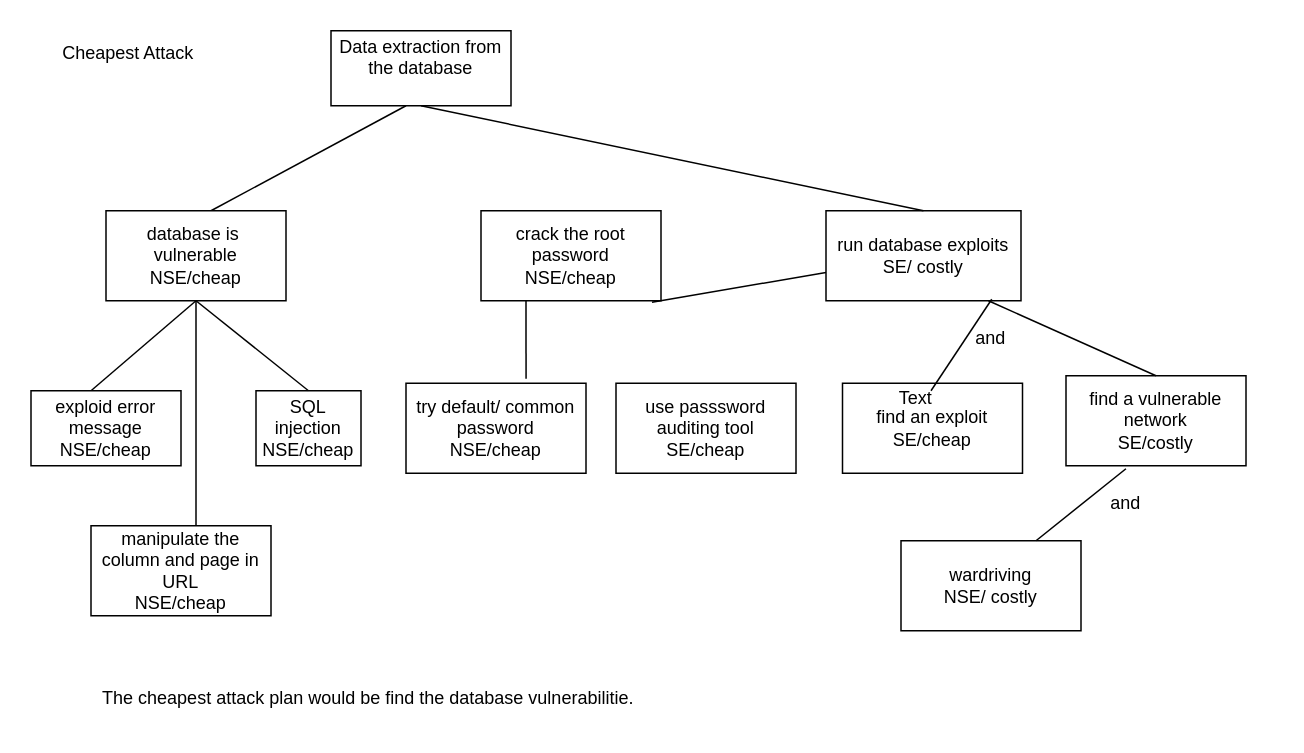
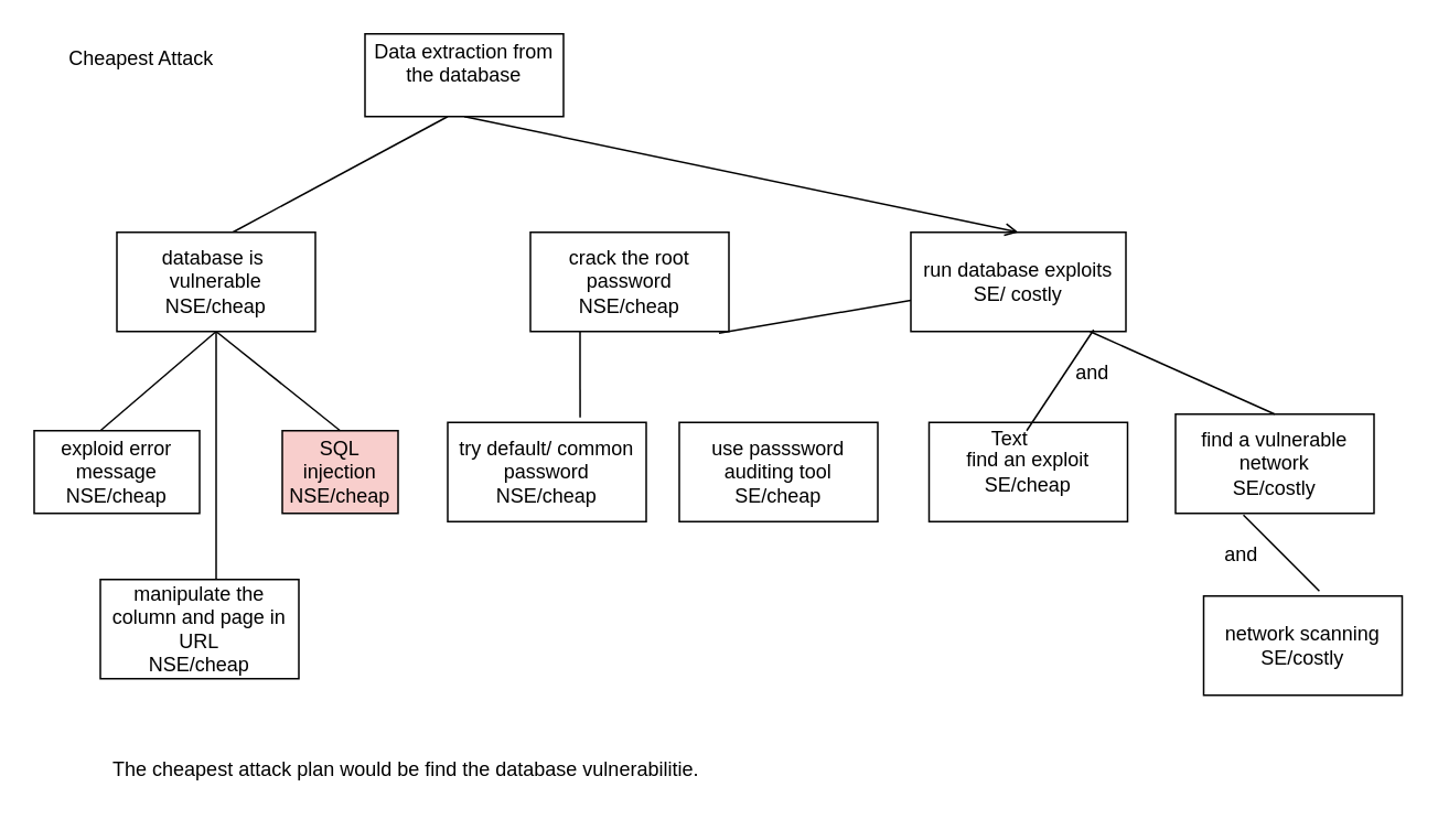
- <mxCell id="16" value="" style="endArrow=none;html=1;rounded=0;entryX=0.5;entryY=0;entryDx=0;entryDy=0;exitX=0.5;exitY=1;exitDx=0;exitDy=0;" edge="1" parent="1" source="2" target="15"><mxGeometry width="50" height="50" relative="1" as="geometry"><mxPoint x="340" y="100" as="sourcePoint" /><mxPoint x="390" y="50" as="targetPoint" /></mxGeometry></mxCell>
+ <mxCell id="16" value="" style="endArrow=open;html=1;rounded=0;entryX=0.5;entryY=0;entryDx=0;entryDy=0;exitX=0.5;exitY=1;exitDx=0;exitDy=0;" edge="1" parent="1" source="2" target="15"><mxGeometry width="50" height="50" relative="1" as="geometry"><mxPoint x="340" y="100" as="sourcePoint" /><mxPoint x="390" y="50" as="targetPoint" /></mxGeometry></mxCell>
- <mxCell id="9" value="&lt;div&gt;SQL injection&lt;/div&gt;&lt;div&gt;NSE/cheap&lt;br&gt;&lt;/div&gt;" style="rounded=0;whiteSpace=wrap;html=1;" vertex="1" parent="1"><mxGeometry x="170" y="260" width="70" height="50" as="geometry" /></mxCell>
+ <mxCell id="9" value="&lt;div&gt;SQL injection&lt;/div&gt;&lt;div&gt;NSE/cheap&lt;br&gt;&lt;/div&gt;" style="rounded=0;whiteSpace=wrap;html=1;fillColor=#f8cecc;" vertex="1" parent="1"><mxGeometry x="170" y="260" width="70" height="50" as="geometry" /></mxCell>
+ <mxCell id="25" value="" style="endArrow=none;html=1;rounded=0;entryX=0.342;entryY=1.017;entryDx=0;entryDy=0;entryPerimeter=0;exitX=0.583;exitY=-0.05;exitDx=0;exitDy=0;exitPerimeter=0;" edge="1" parent="1" source="20" target="18"><mxGeometry width="50" height="50" relative="1" as="geometry"><mxPoint x="740" y="360" as="sourcePoint" /><mxPoint x="790" y="310" as="targetPoint" /></mxGeometry></mxCell>
- <mxCell id="24" value="" style="endArrow=none;html=1;rounded=0;entryX=0.333;entryY=1.033;entryDx=0;entryDy=0;entryPerimeter=0;exitX=0.75;exitY=0;exitDx=0;exitDy=0;" edge="1" parent="1" source="19" target="18"><mxGeometry width="50" height="50" relative="1" as="geometry"><mxPoint x="700" y="380" as="sourcePoint" /><mxPoint x="750" y="330" as="targetPoint" /></mxGeometry></mxCell>
- <mxCell id="19" value="&lt;div&gt;wardriving&lt;/div&gt;&lt;div&gt;NSE/ costly&lt;br&gt;&lt;/div&gt;" style="rounded=0;whiteSpace=wrap;html=1;" vertex="1" parent="1"><mxGeometry x="600" y="360" width="120" height="60" as="geometry" /></mxCell>
+ <mxCell id="20" value="&lt;div&gt;network scanning&lt;/div&gt;&lt;div&gt;SE/costly&lt;br&gt;&lt;/div&gt;" style="rounded=0;whiteSpace=wrap;html=1;" vertex="1" parent="1"><mxGeometry x="727" y="360" width="120" height="60" as="geometry" /></mxCell>
